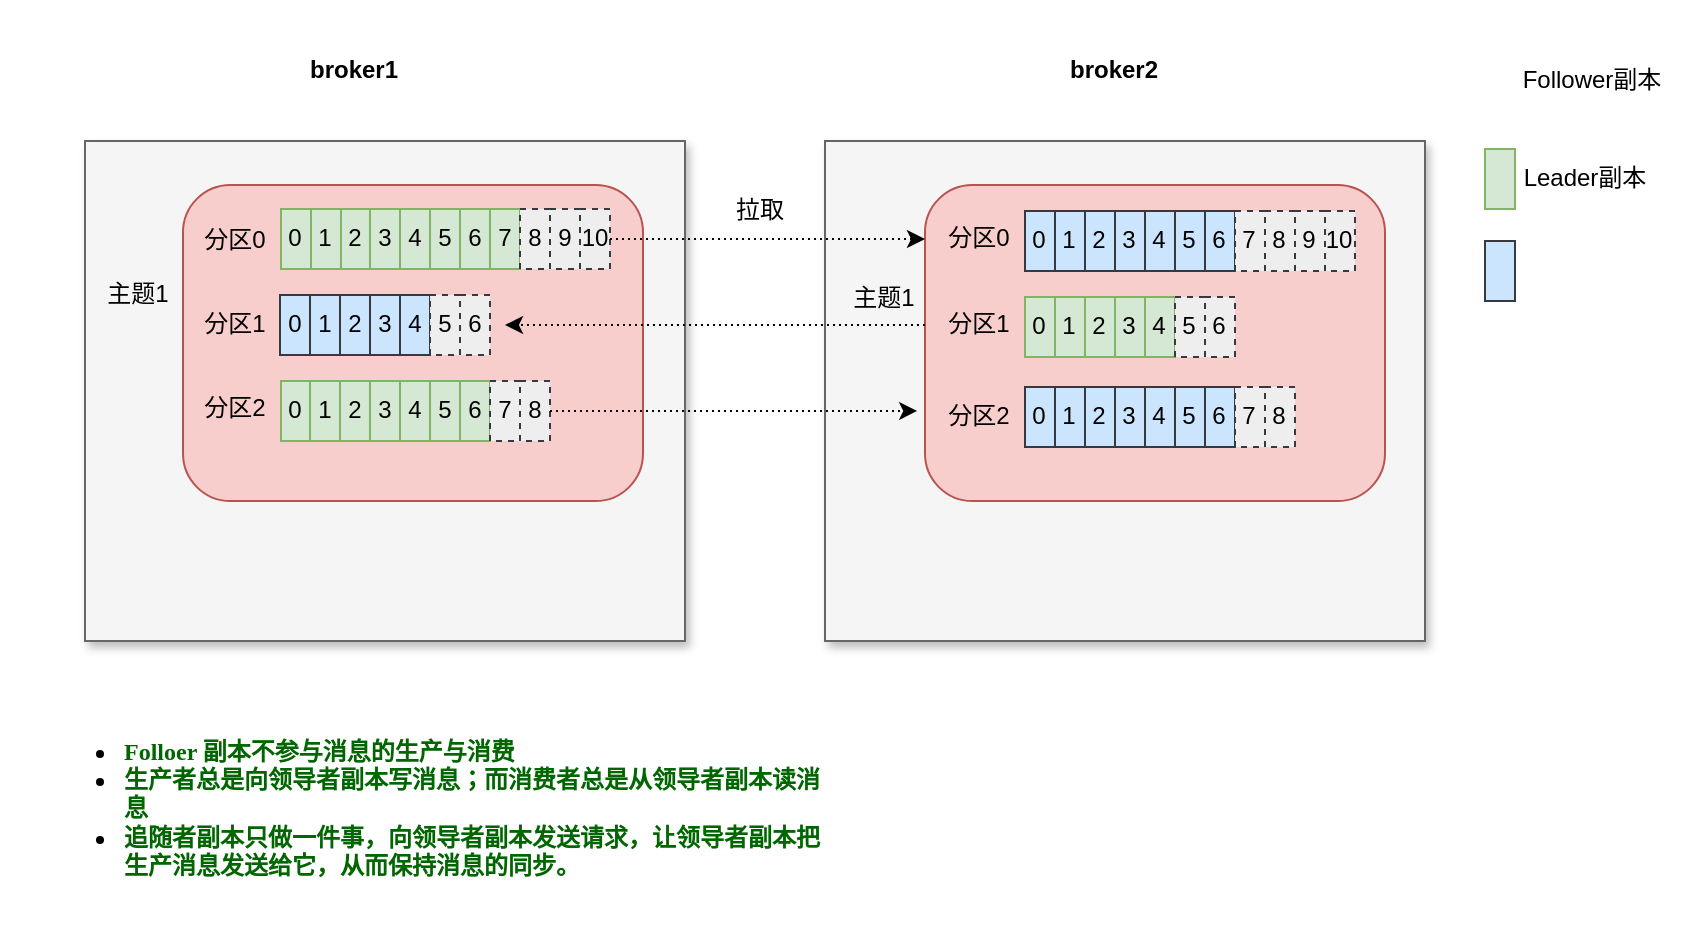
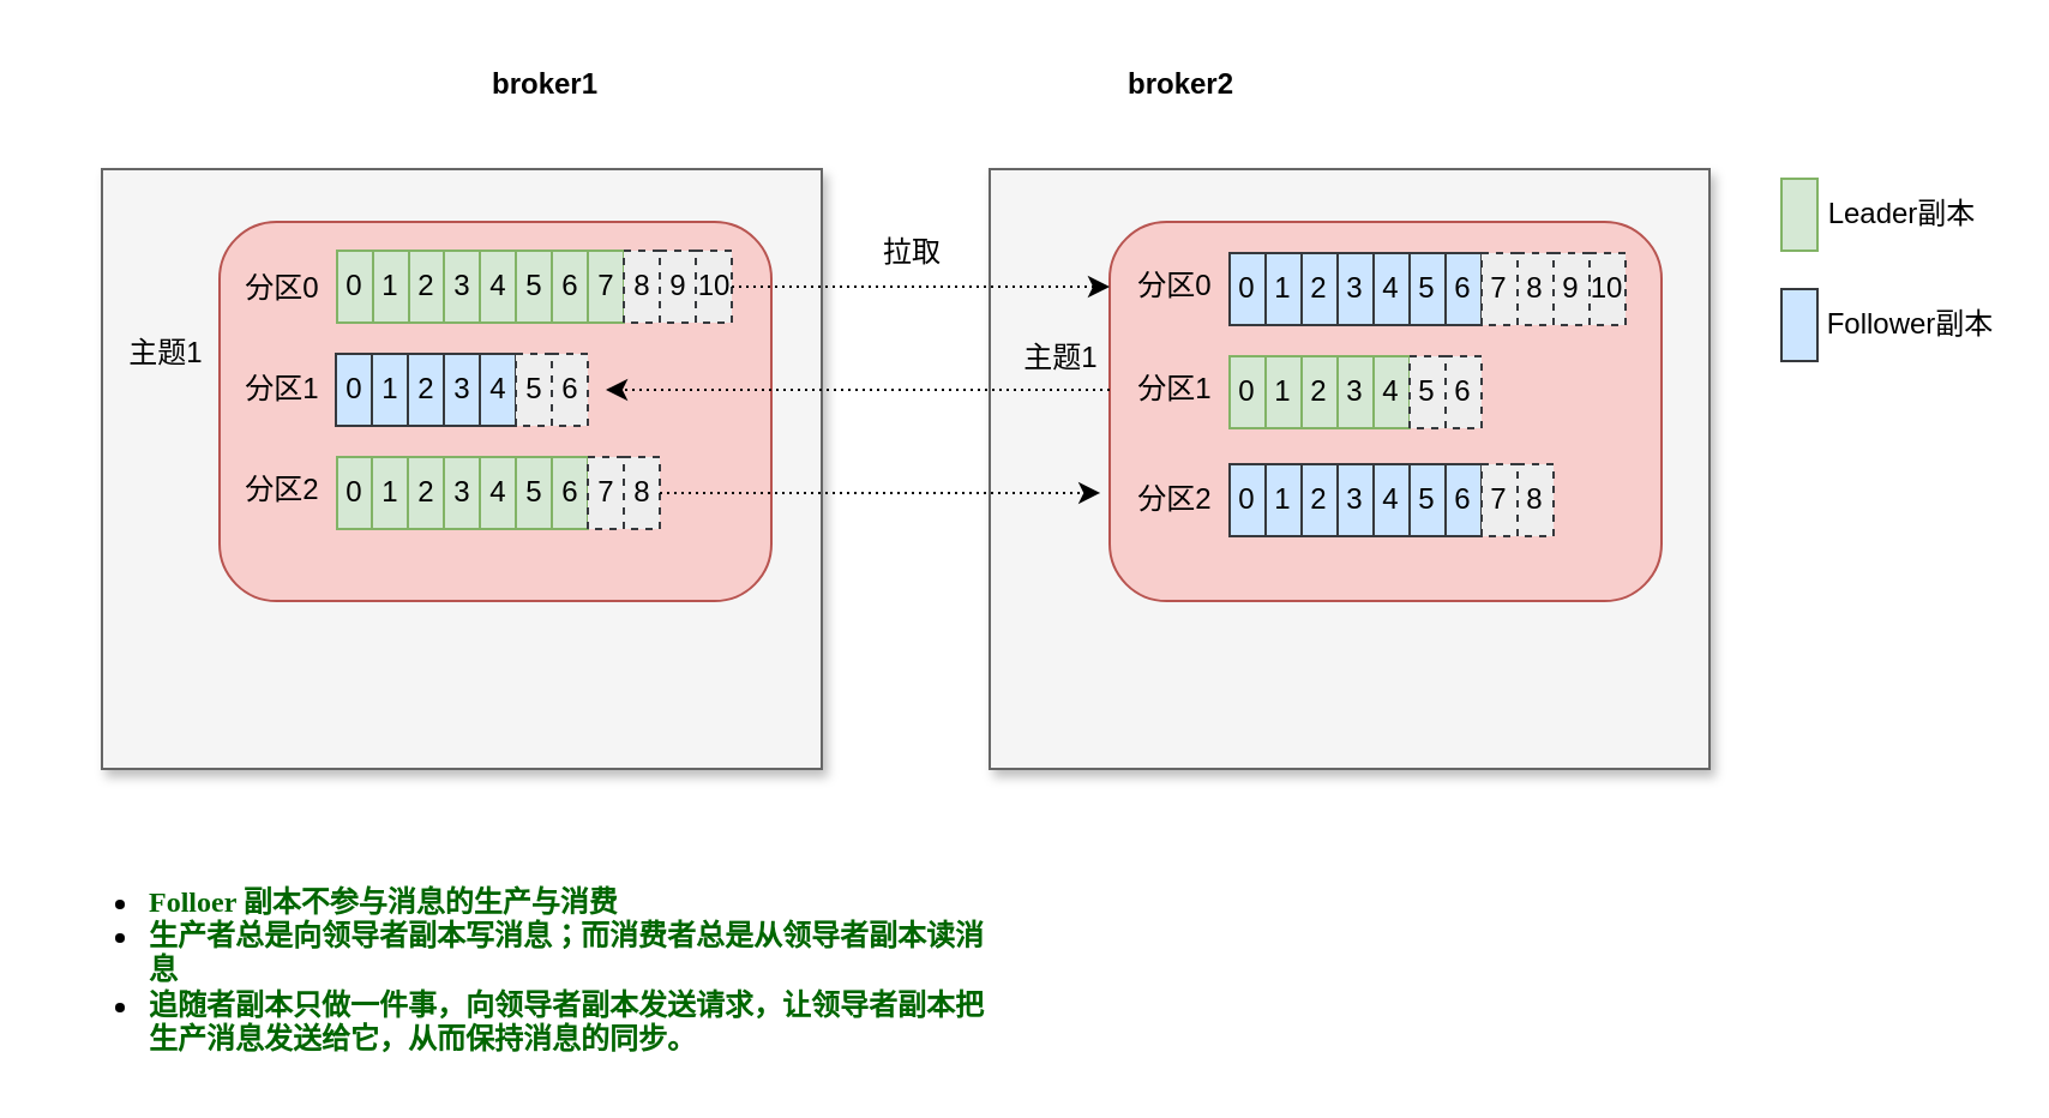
- <mxCell id="4" value="broker1" style="text;html=1;strokeColor=none;fillColor=none;align=center;verticalAlign=middle;whiteSpace=wrap;rounded=0;fontStyle=1" vertex="1" parent="1"><mxGeometry x="147" y="20" width="60" height="30" as="geometry" /></mxCell>
+ <mxCell id="4" value="broker1" style="text;html=1;strokeColor=none;fillColor=none;align=center;verticalAlign=middle;whiteSpace=wrap;rounded=0;fontStyle=1" vertex="1" parent="1"><mxGeometry x="197" y="20" width="60" height="30" as="geometry" /></mxCell>
- <mxCell id="5" value="broker2" style="text;html=1;strokeColor=none;fillColor=none;align=center;verticalAlign=middle;whiteSpace=wrap;rounded=0;fontStyle=1" vertex="1" parent="1"><mxGeometry x="527" y="20" width="60" height="30" as="geometry" /></mxCell>
+ <mxCell id="5" value="broker2" style="text;html=1;strokeColor=none;fillColor=none;align=center;verticalAlign=middle;whiteSpace=wrap;rounded=0;fontStyle=1" vertex="1" parent="1"><mxGeometry x="462" y="20" width="60" height="30" as="geometry" /></mxCell>
- <mxCell id="43" value="Follower副本" style="text;html=1;strokeColor=none;fillColor=none;align=center;verticalAlign=middle;whiteSpace=wrap;rounded=0;" vertex="1" parent="1"><mxGeometry x="760" y="25" width="72" height="30" as="geometry" /></mxCell>
+ <mxCell id="43" value="Follower副本" style="text;html=1;strokeColor=none;fillColor=none;align=center;verticalAlign=middle;whiteSpace=wrap;rounded=0;" vertex="1" parent="1"><mxGeometry x="760" y="120" width="72" height="30" as="geometry" /></mxCell>
